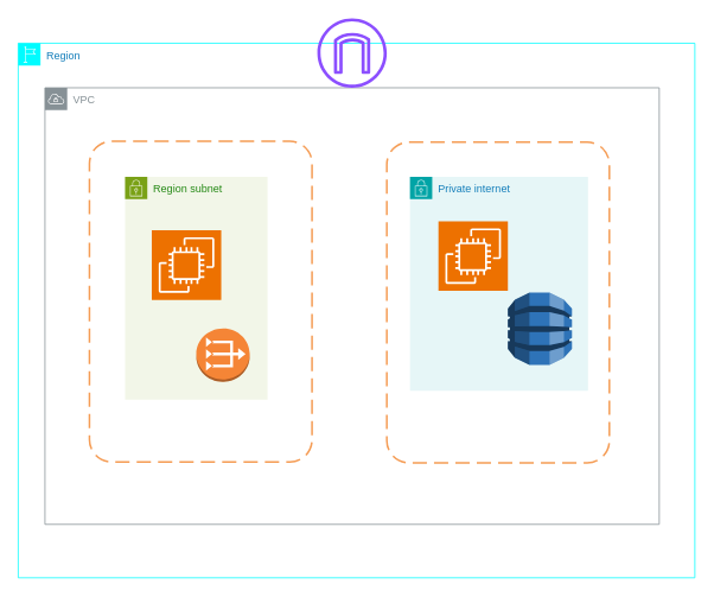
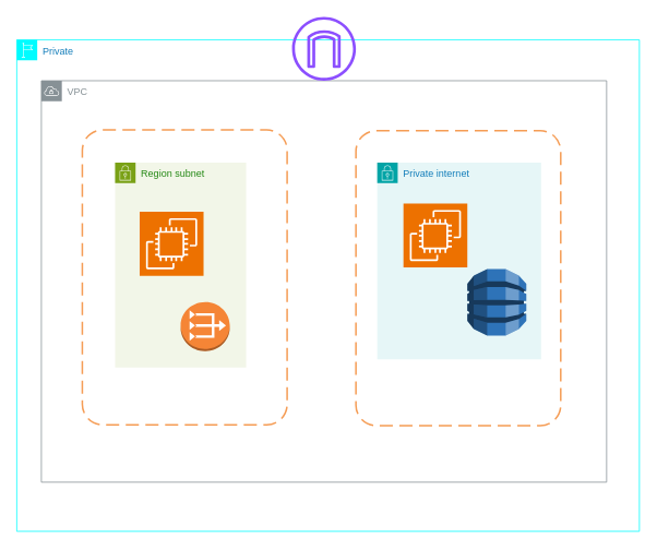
- <mxCell id="2" value="Region" style="points=[[0,0],[0.25,0],[0.5,0],[0.75,0],[1,0],[1,0.25],[1,0.5],[1,0.75],[1,1],[0.75,1],[0.5,1],[0.25,1],[0,1],[0,0.75],[0,0.5],[0,0.25]];outlineConnect=0;gradientColor=none;html=1;whiteSpace=wrap;fontSize=12;fontStyle=0;container=1;pointerEvents=0;collapsible=0;recursiveResize=0;shape=mxgraph.aws4.group;grIcon=mxgraph.aws4.group_region;strokeColor=#00FCFF;fillColor=none;verticalAlign=top;align=left;spacingLeft=30;fontColor=#147EBA;" parent="1" vertex="1"><mxGeometry x="20" y="48" width="760" height="600" as="geometry" /></mxCell>
+ <mxCell id="2" value="Private" style="points=[[0,0],[0.25,0],[0.5,0],[0.75,0],[1,0],[1,0.25],[1,0.5],[1,0.75],[1,1],[0.75,1],[0.5,1],[0.25,1],[0,1],[0,0.75],[0,0.5],[0,0.25]];outlineConnect=0;gradientColor=none;html=1;whiteSpace=wrap;fontSize=12;fontStyle=0;container=1;pointerEvents=0;collapsible=0;recursiveResize=0;shape=mxgraph.aws4.group;grIcon=mxgraph.aws4.group_region;strokeColor=#00FCFF;fillColor=none;verticalAlign=top;align=left;spacingLeft=30;fontColor=#147EBA;" parent="1" vertex="1"><mxGeometry x="20" y="48" width="760" height="600" as="geometry" /></mxCell>
